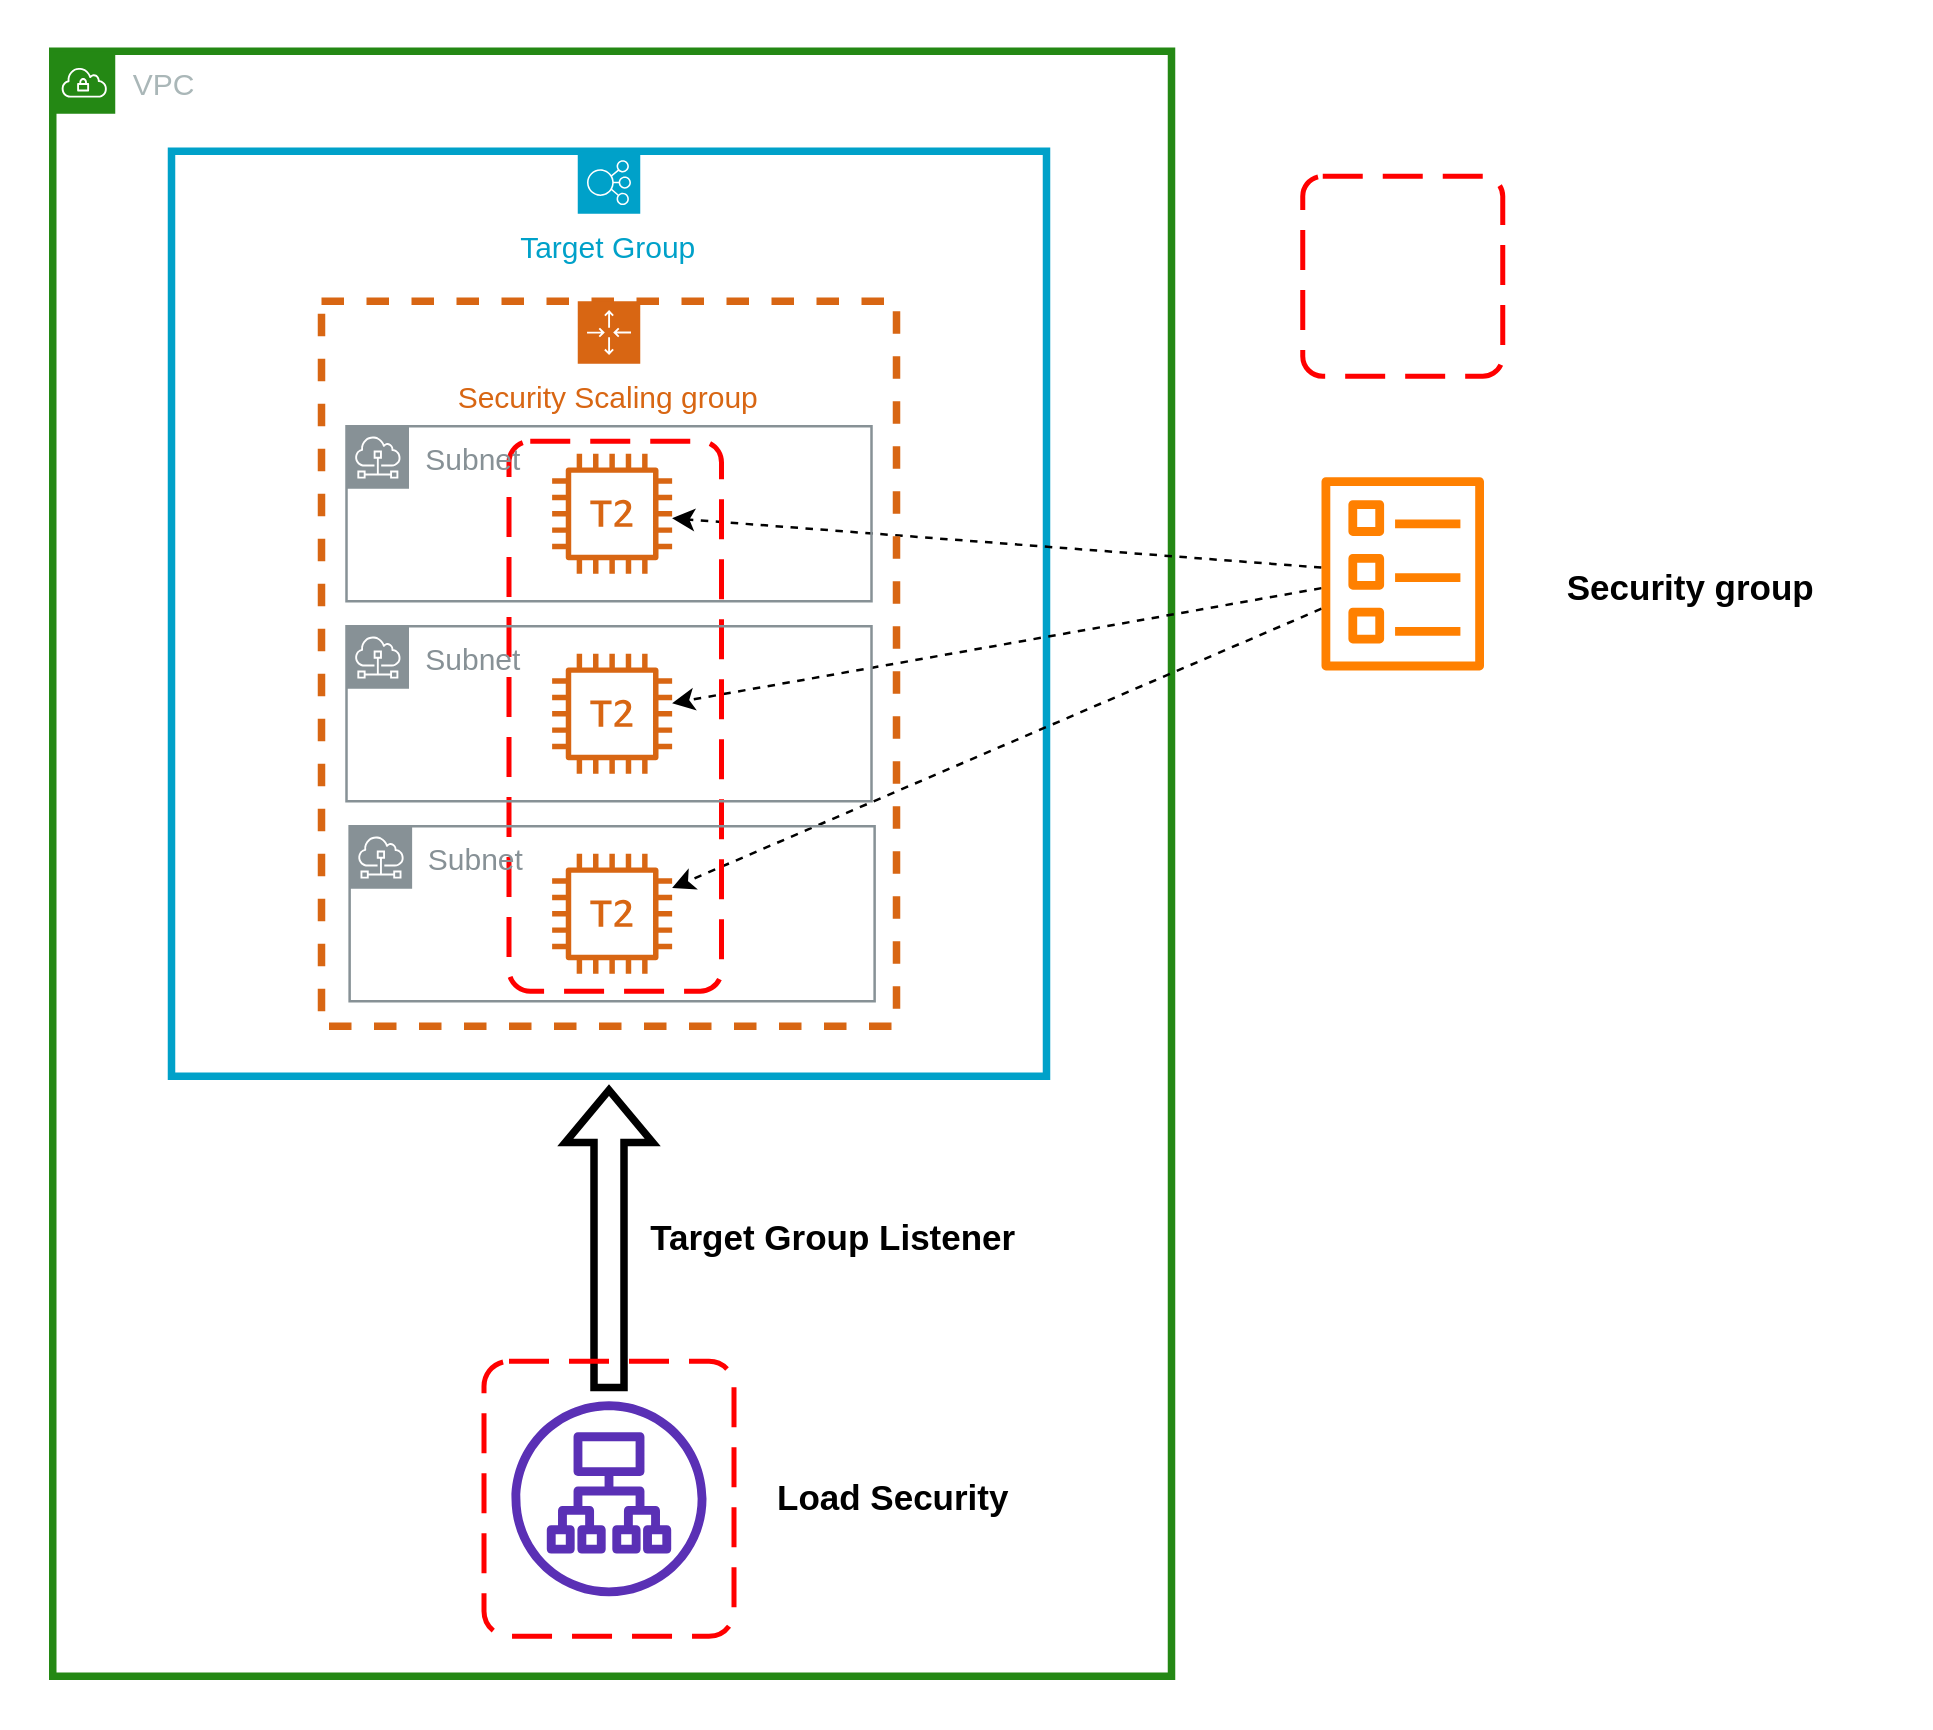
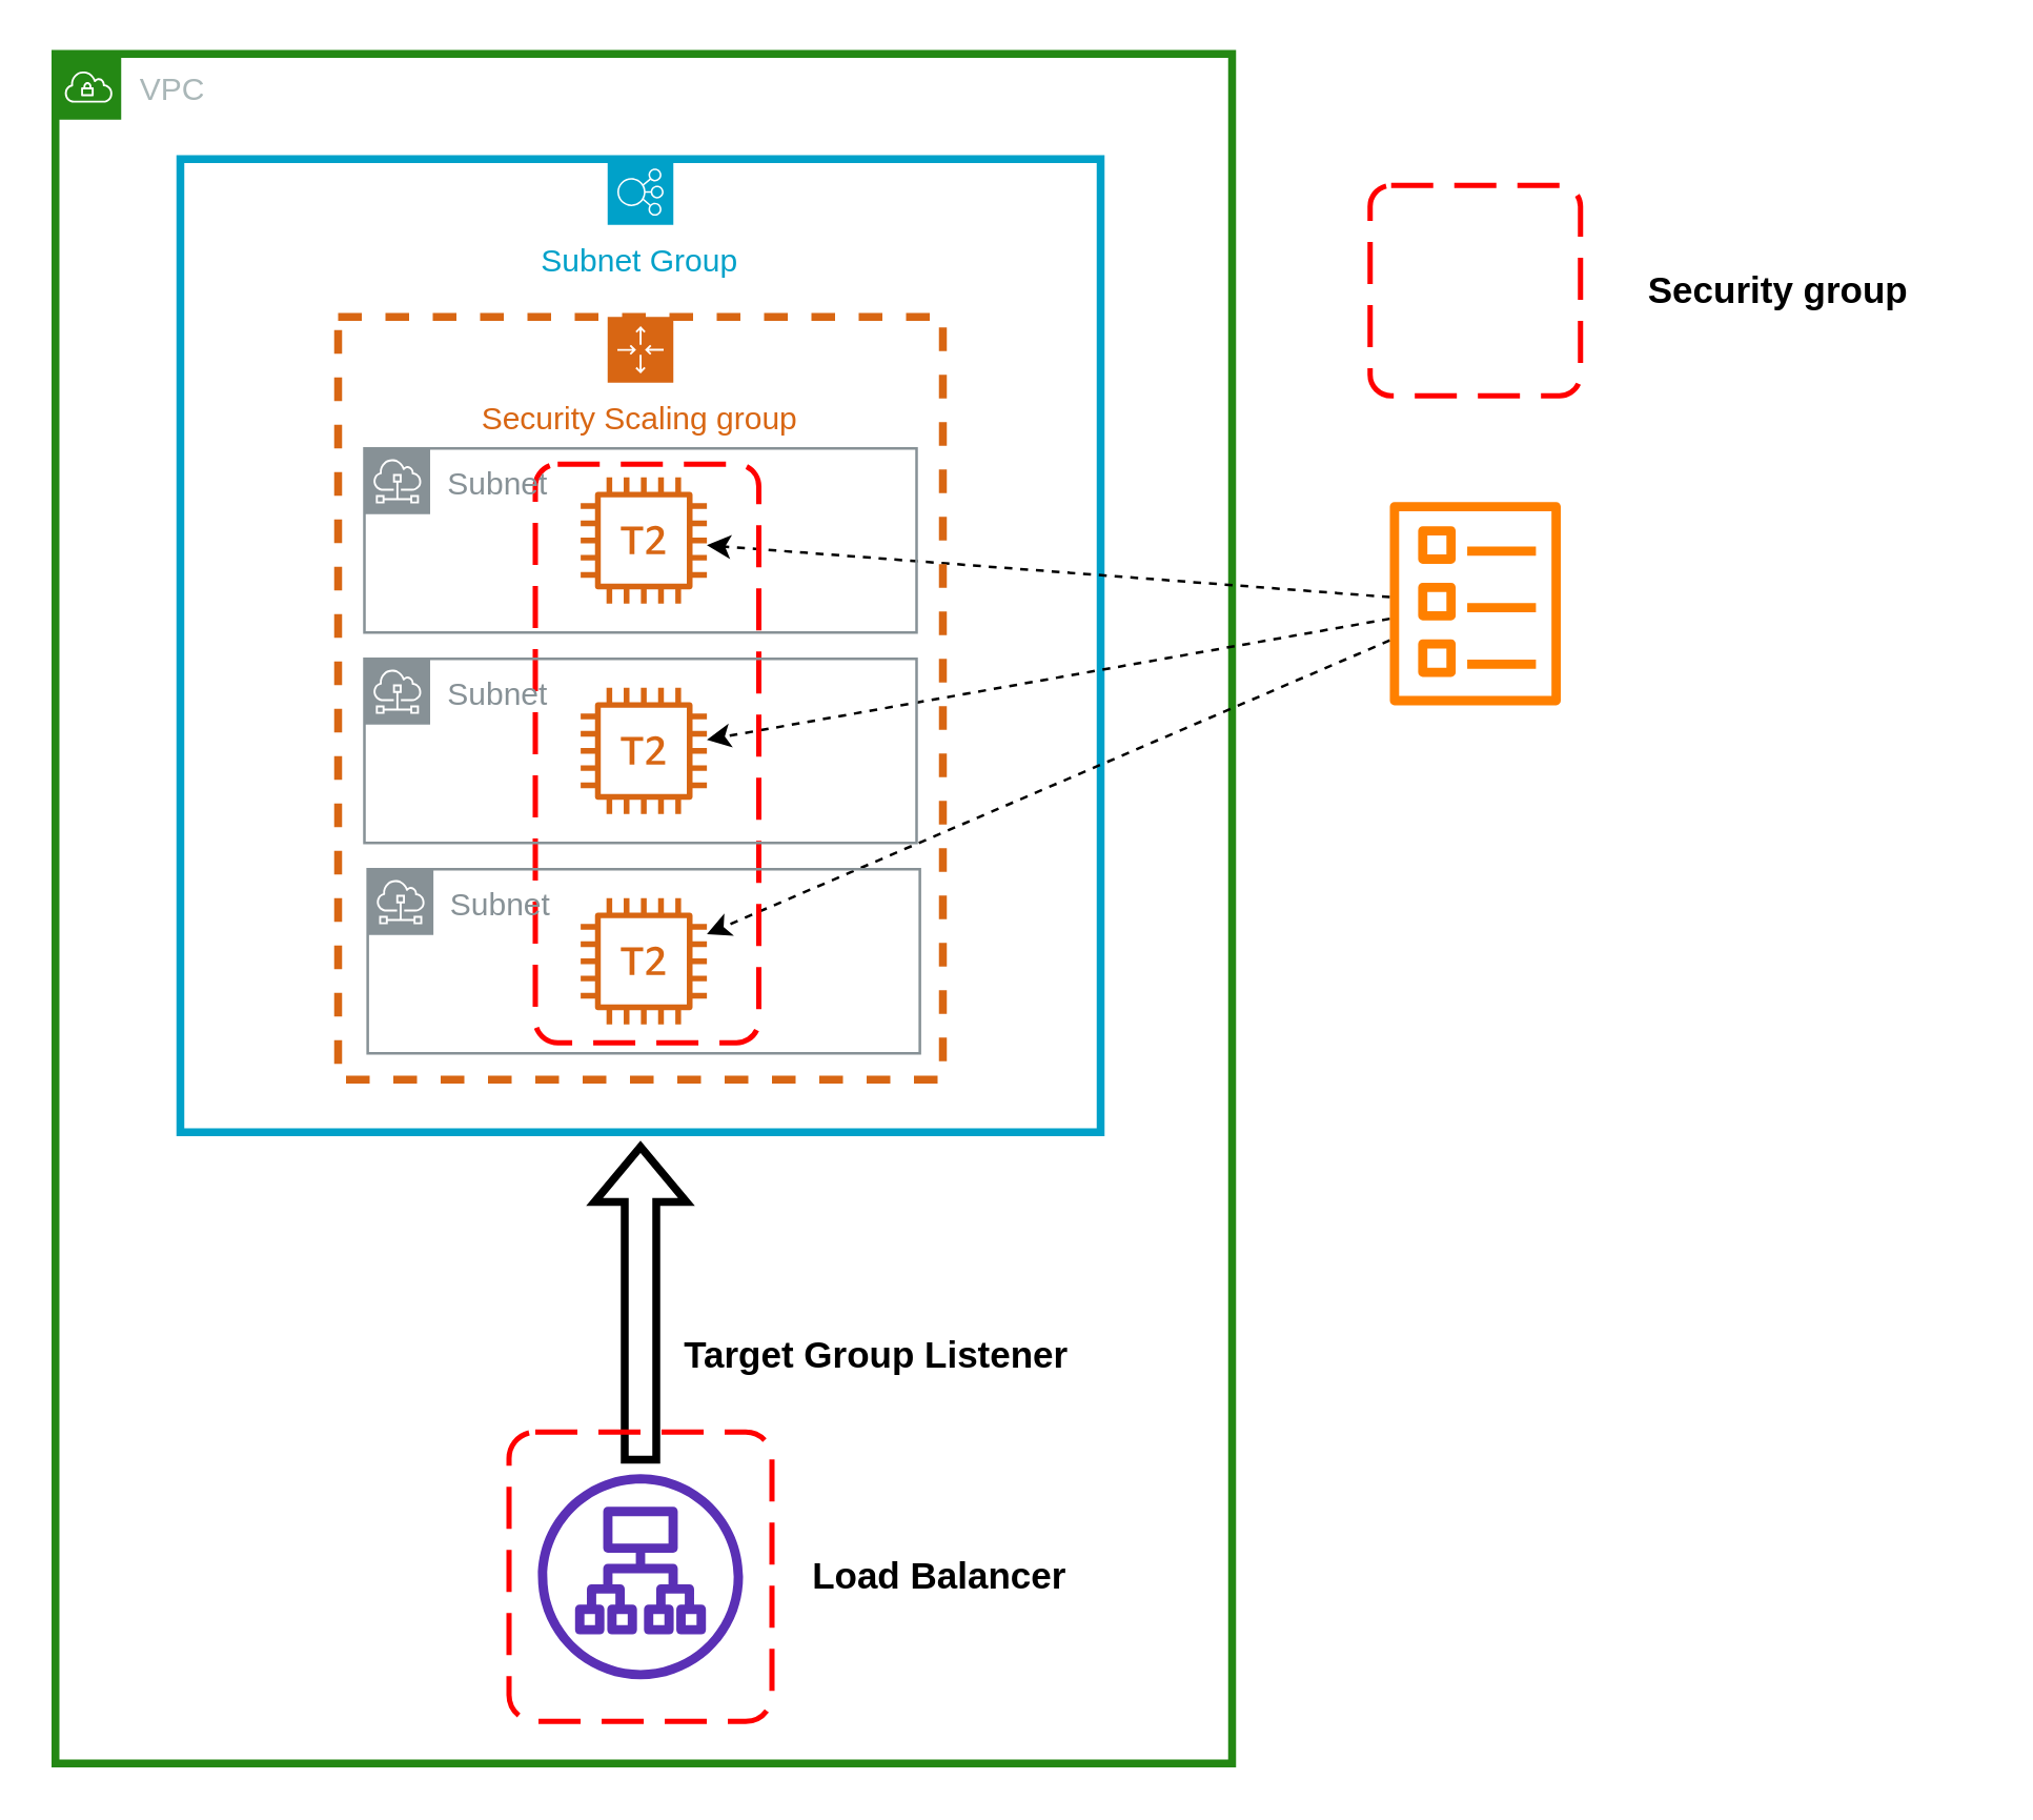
- <mxCell id="3" value="Target Group&lt;br&gt;" style="outlineConnect=0;gradientColor=none;html=1;whiteSpace=wrap;fontSize=12;fontStyle=0;shape=mxgraph.aws4.groupCenter;grIcon=mxgraph.aws4.group_elastic_load_balancing;grStroke=1;strokeColor=#00A1C9;fillColor=none;verticalAlign=top;align=center;fontColor=#00A1C9;dashed=0;spacingTop=25;strokeWidth=3;" vertex="1" parent="1"><mxGeometry x="68" width="350" height="370" as="geometry" y="60" /></mxCell>
+ <mxCell id="3" value="Subnet Group&lt;br&gt;" style="outlineConnect=0;gradientColor=none;html=1;whiteSpace=wrap;fontSize=12;fontStyle=0;shape=mxgraph.aws4.groupCenter;grIcon=mxgraph.aws4.group_elastic_load_balancing;grStroke=1;strokeColor=#00A1C9;fillColor=none;verticalAlign=top;align=center;fontColor=#00A1C9;dashed=0;spacingTop=25;strokeWidth=3;" vertex="1" parent="1"><mxGeometry x="68" width="350" height="370" as="geometry" y="60" /></mxCell>
- <mxCell id="22" value="Security group" style="text;html=1;strokeColor=none;fillColor=none;align=center;verticalAlign=middle;whiteSpace=wrap;rounded=0;fontStyle=1;fontSize=14;" vertex="1" parent="1"><mxGeometry x="600.5" y="220" width="150" height="30" as="geometry" /></mxCell>
+ <mxCell id="22" value="Security group" style="text;html=1;strokeColor=none;fillColor=none;align=center;verticalAlign=middle;whiteSpace=wrap;rounded=0;fontStyle=1;fontSize=14;" vertex="1" parent="1"><mxGeometry x="600.5" y="95" width="150" height="30" as="geometry" /></mxCell>
- <mxCell id="12" value="Target Group Listener" style="text;html=1;strokeColor=none;fillColor=none;align=center;verticalAlign=middle;whiteSpace=wrap;rounded=0;fontStyle=1;fontSize=14;" vertex="1" parent="1"><mxGeometry x="258" y="480" width="150" height="30" as="geometry" /></mxCell>
+ <mxCell id="12" value="Target Group Listener" style="text;html=1;strokeColor=none;fillColor=none;align=center;verticalAlign=middle;whiteSpace=wrap;rounded=0;fontStyle=1;fontSize=14;" vertex="1" parent="1"><mxGeometry x="258" y="500" width="150" height="30" as="geometry" /></mxCell>
- <mxCell id="13" value="Load Security" style="text;html=1;strokeColor=none;fillColor=none;align=center;verticalAlign=middle;whiteSpace=wrap;rounded=0;fontStyle=1;fontSize=14;" vertex="1" parent="1"><mxGeometry x="282" y="584" width="150" height="30" as="geometry" /></mxCell>
+ <mxCell id="13" value="Load Balancer" style="text;html=1;strokeColor=none;fillColor=none;align=center;verticalAlign=middle;whiteSpace=wrap;rounded=0;fontStyle=1;fontSize=14;" vertex="1" parent="1"><mxGeometry x="282" y="584" width="150" height="30" as="geometry" /></mxCell>
